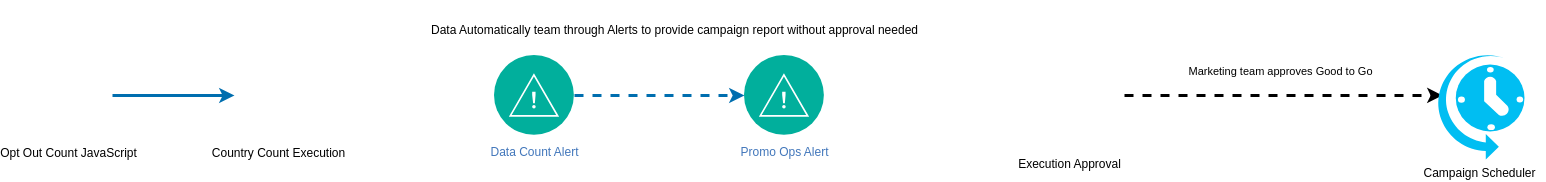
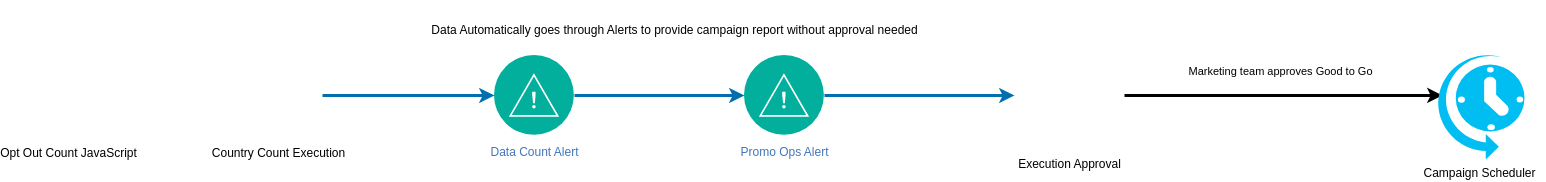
- <mxCell id="14" value="Data Automatically team through Alerts to provide campaign report without approval needed" style="text;html=1;resizable=0;autosize=1;align=center;verticalAlign=middle;points=[];fillColor=none;strokeColor=none;rounded=0;" vertex="1" parent="1"><mxGeometry x="420" y="20" width="500" height="20" as="geometry" /></mxCell>
+ <mxCell id="14" value="Data Automatically goes through Alerts to provide campaign report without approval needed" style="text;html=1;resizable=0;autosize=1;align=center;verticalAlign=middle;points=[];fillColor=none;strokeColor=none;rounded=0;" vertex="1" parent="1"><mxGeometry x="420" y="20" width="500" height="20" as="geometry" /></mxCell>
- <mxCell id="6" style="edgeStyle=orthogonalEdgeStyle;rounded=0;orthogonalLoop=1;jettySize=auto;html=1;entryX=0.089;entryY=0.407;entryDx=0;entryDy=0;entryPerimeter=0;fillColor=#1ba1e2;strokeWidth=3;dashed=1;" edge="1" parent="1" source="8" target="9"><mxGeometry relative="1" as="geometry" /></mxCell>
+ <mxCell id="6" style="edgeStyle=orthogonalEdgeStyle;rounded=0;orthogonalLoop=1;jettySize=auto;html=1;entryX=0.089;entryY=0.407;entryDx=0;entryDy=0;entryPerimeter=0;fillColor=#1ba1e2;strokeWidth=3;" edge="1" parent="1" source="8" target="9"><mxGeometry relative="1" as="geometry" /></mxCell>
- <mxCell id="2" style="edgeStyle=orthogonalEdgeStyle;rounded=0;orthogonalLoop=1;jettySize=auto;html=1;fillColor=#1ba1e2;strokeColor=#006EAF;strokeWidth=3;" edge="1" parent="1" source="3" target="5"><mxGeometry relative="1" as="geometry"><mxPoint x="240" y="95" as="targetPoint" /><Array as="points" /></mxGeometry></mxCell>
+ <mxCell id="4" style="edgeStyle=orthogonalEdgeStyle;rounded=0;orthogonalLoop=1;jettySize=auto;html=1;strokeWidth=3;fillColor=#1ba1e2;strokeColor=#006EAF;" edge="1" parent="1" source="5" target="11"><mxGeometry relative="1" as="geometry"><mxPoint x="549" y="95" as="targetPoint" /><Array as="points" /></mxGeometry></mxCell>
- <mxCell id="10" style="edgeStyle=orthogonalEdgeStyle;rounded=0;orthogonalLoop=1;jettySize=auto;html=1;fillColor=#1ba1e2;strokeColor=#006EAF;strokeWidth=3;dashed=1;" edge="1" parent="1" source="11" target="13"><mxGeometry relative="1" as="geometry" /></mxCell>
+ <mxCell id="10" style="edgeStyle=orthogonalEdgeStyle;rounded=0;orthogonalLoop=1;jettySize=auto;html=1;fillColor=#1ba1e2;strokeColor=#006EAF;strokeWidth=3;" edge="1" parent="1" source="11" target="13"><mxGeometry relative="1" as="geometry" /></mxCell>
+ <mxCell id="12" style="edgeStyle=orthogonalEdgeStyle;rounded=0;orthogonalLoop=1;jettySize=auto;html=1;strokeColor=#006EAF;strokeWidth=3;fillColor=#1ba1e2;" edge="1" parent="1" source="13" target="8"><mxGeometry relative="1" as="geometry" /></mxCell>
